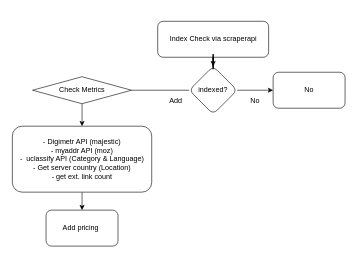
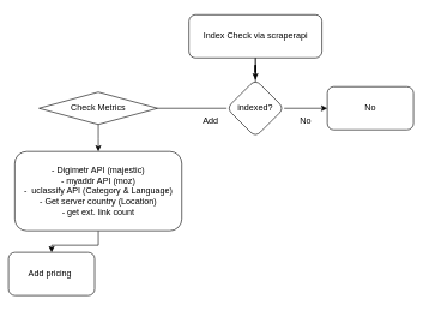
- <mxCell id="3" value="Index Check via scraperapi&lt;br&gt;" style="whiteSpace=wrap;html=1;rounded=1;shadow=0;strokeWidth=1;glass=0;" parent="1" vertex="1"><mxGeometry x="262.5" y="35" width="185" height="60" as="geometry" /></mxCell>
+ <mxCell id="3" value="Index Check via scraperapi&lt;br&gt;" style="whiteSpace=wrap;html=1;rounded=1;shadow=0;strokeWidth=1;glass=0;" parent="1" vertex="1"><mxGeometry x="262.5" y="20" width="185" height="60" as="geometry" /></mxCell>
- <mxCell id="16" value="Add pricing&amp;nbsp;" style="whiteSpace=wrap;html=1;rounded=1;shadow=0;strokeWidth=1;glass=0;" vertex="1" parent="1"><mxGeometry x="76.25" y="350" width="120" height="60" as="geometry" /></mxCell>
+ <mxCell id="16" value="Add pricing&amp;nbsp;" style="whiteSpace=wrap;html=1;rounded=1;shadow=0;strokeWidth=1;glass=0;" vertex="1" parent="1"><mxGeometry x="11.25" y="350" width="120" height="60" as="geometry" /></mxCell>
